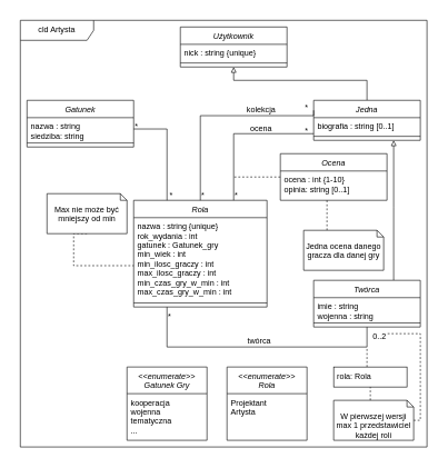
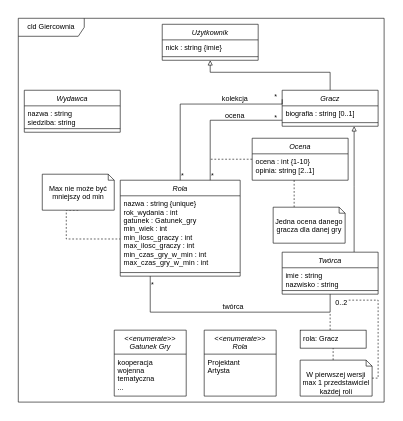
- <mxCell id="3" value="cld Artysta" style="shape=umlFrame;whiteSpace=wrap;html=1;width=110;height=30;" vertex="1" parent="1"><mxGeometry x="30" y="30" width="610" height="640" as="geometry" /></mxCell>
+ <mxCell id="3" value="cld Giercownia" style="shape=umlFrame;whiteSpace=wrap;html=1;width=110;height=30;" vertex="1" parent="1"><mxGeometry x="30" y="30" width="610" height="640" as="geometry" /></mxCell>
- <mxCell id="50" value="nick : string {unique}" style="text;align=left;verticalAlign=top;spacingLeft=4;spacingRight=4;overflow=hidden;rotatable=0;points=[[0,0.5],[1,0.5]];portConstraint=eastwest;" vertex="1" parent="49"><mxGeometry y="26" width="160" height="24" as="geometry" /></mxCell>
+ <mxCell id="50" value="nick : string {imie}" style="text;align=left;verticalAlign=top;spacingLeft=4;spacingRight=4;overflow=hidden;rotatable=0;points=[[0,0.5],[1,0.5]];portConstraint=eastwest;" vertex="1" parent="49"><mxGeometry y="26" width="160" height="24" as="geometry" /></mxCell>
- <mxCell id="15" value="Gatunek" style="swimlane;fontStyle=2;align=center;verticalAlign=top;childLayout=stackLayout;horizontal=1;startSize=26;horizontalStack=0;resizeParent=1;resizeLast=0;collapsible=1;marginBottom=0;rounded=0;shadow=0;strokeWidth=1;" parent="1" vertex="1"><mxGeometry x="40" y="150" width="160" height="70" as="geometry"><mxRectangle x="230" y="140" width="160" height="26" as="alternateBounds" /></mxGeometry></mxCell>
+ <mxCell id="15" value="Wydawca" style="swimlane;fontStyle=2;align=center;verticalAlign=top;childLayout=stackLayout;horizontal=1;startSize=26;horizontalStack=0;resizeParent=1;resizeLast=0;collapsible=1;marginBottom=0;rounded=0;shadow=0;strokeWidth=1;" parent="1" vertex="1"><mxGeometry x="40" y="150" width="160" height="70" as="geometry"><mxRectangle x="230" y="140" width="160" height="26" as="alternateBounds" /></mxGeometry></mxCell>
- <mxCell id="8" value="Jedna" style="swimlane;fontStyle=2;align=center;verticalAlign=top;childLayout=stackLayout;horizontal=1;startSize=26;horizontalStack=0;resizeParent=1;resizeLast=0;collapsible=1;marginBottom=0;rounded=0;shadow=0;strokeWidth=1;" parent="1" vertex="1"><mxGeometry x="470" y="150" width="160" height="60" as="geometry"><mxRectangle x="230" y="140" width="160" height="26" as="alternateBounds" /></mxGeometry></mxCell>
+ <mxCell id="8" value="Gracz" style="swimlane;fontStyle=2;align=center;verticalAlign=top;childLayout=stackLayout;horizontal=1;startSize=26;horizontalStack=0;resizeParent=1;resizeLast=0;collapsible=1;marginBottom=0;rounded=0;shadow=0;strokeWidth=1;" parent="1" vertex="1"><mxGeometry x="470" y="150" width="160" height="60" as="geometry"><mxRectangle x="230" y="140" width="160" height="26" as="alternateBounds" /></mxGeometry></mxCell>
- <mxCell id="18" value="" style="endArrow=none;shadow=0;strokeWidth=1;rounded=0;endFill=0;edgeStyle=elbowEdgeStyle;elbow=vertical;exitX=1;exitY=0.5;exitDx=0;exitDy=0;entryX=0.25;entryY=0;entryDx=0;entryDy=0;" parent="1" source="16" target="4" edge="1"><mxGeometry x="0.5" y="41" relative="1" as="geometry"><mxPoint x="512" y="560" as="sourcePoint" /><mxPoint x="640" y="560" as="targetPoint" /><mxPoint x="-40" y="32" as="offset" /><Array as="points"><mxPoint x="230" y="193" /><mxPoint x="110" y="153" /><mxPoint x="120" y="160" /></Array></mxGeometry></mxCell>
- <mxCell id="19" value="*" style="resizable=0;align=left;verticalAlign=bottom;labelBackgroundColor=none;fontSize=12;" parent="18" connectable="0" vertex="1"><mxGeometry x="-1" relative="1" as="geometry"><mxPoint y="4" as="offset" /></mxGeometry></mxCell>
- <mxCell id="20" value="*" style="resizable=0;align=right;verticalAlign=bottom;labelBackgroundColor=none;fontSize=12;" parent="18" connectable="0" vertex="1"><mxGeometry x="1" relative="1" as="geometry"><mxPoint x="10" y="0.06" as="offset" /></mxGeometry></mxCell>
- <mxCell id="35" value="ocena : int {1-10}&#10;opinia: string [0..1]" style="text;align=left;verticalAlign=top;spacingLeft=4;spacingRight=4;overflow=hidden;rotatable=0;points=[[0,0.5],[1,0.5]];portConstraint=eastwest;" parent="34" vertex="1"><mxGeometry y="26" width="160" height="34" as="geometry" /></mxCell>
+ <mxCell id="35" value="ocena : int {1-10}&#10;opinia: string [2..1]" style="text;align=left;verticalAlign=top;spacingLeft=4;spacingRight=4;overflow=hidden;rotatable=0;points=[[0,0.5],[1,0.5]];portConstraint=eastwest;" parent="34" vertex="1"><mxGeometry y="26" width="160" height="34" as="geometry" /></mxCell>
- <mxCell id="31" value="imie : string&#10;wojenna : string&#10;" style="text;align=left;verticalAlign=top;spacingLeft=4;spacingRight=4;overflow=hidden;rotatable=0;points=[[0,0.5],[1,0.5]];portConstraint=eastwest;" parent="30" vertex="1"><mxGeometry y="26" width="160" height="34" as="geometry" /></mxCell>
+ <mxCell id="31" value="imie : string&#10;nazwisko : string&#10;" style="text;align=left;verticalAlign=top;spacingLeft=4;spacingRight=4;overflow=hidden;rotatable=0;points=[[0,0.5],[1,0.5]];portConstraint=eastwest;" parent="30" vertex="1"><mxGeometry y="26" width="160" height="34" as="geometry" /></mxCell>
- <mxCell id="45" value="&amp;nbsp;rola: Rola" style="html=1;strokeColor=#000000;align=left;" vertex="1" parent="1"><mxGeometry x="500" y="550" width="110" height="30" as="geometry" /></mxCell>
+ <mxCell id="45" value="&amp;nbsp;rola: Gracz" style="html=1;strokeColor=#000000;align=left;" vertex="1" parent="1"><mxGeometry x="500" y="550" width="110" height="30" as="geometry" /></mxCell>
